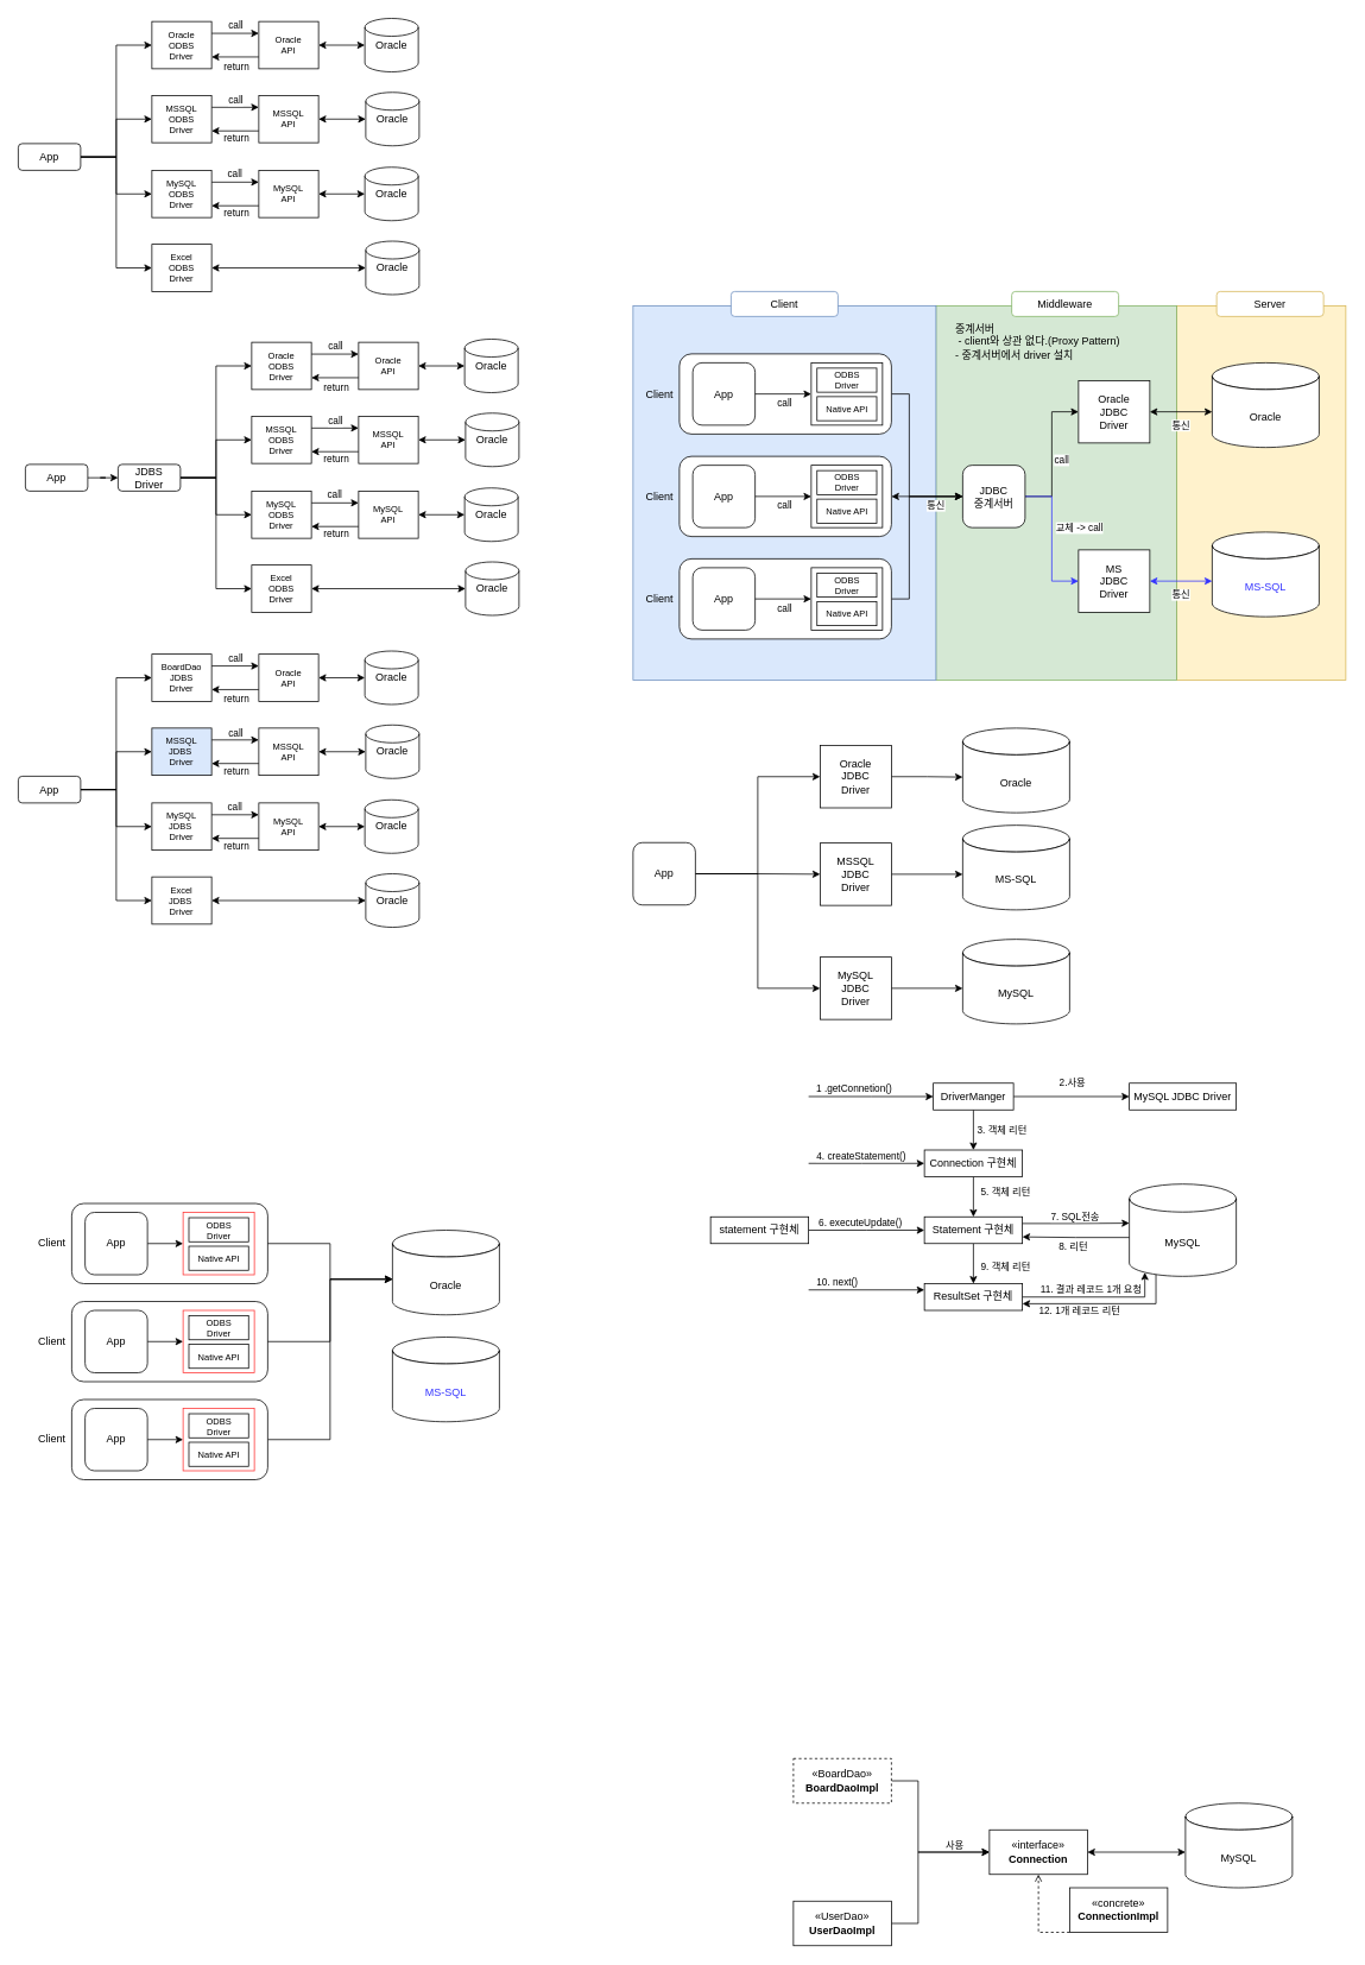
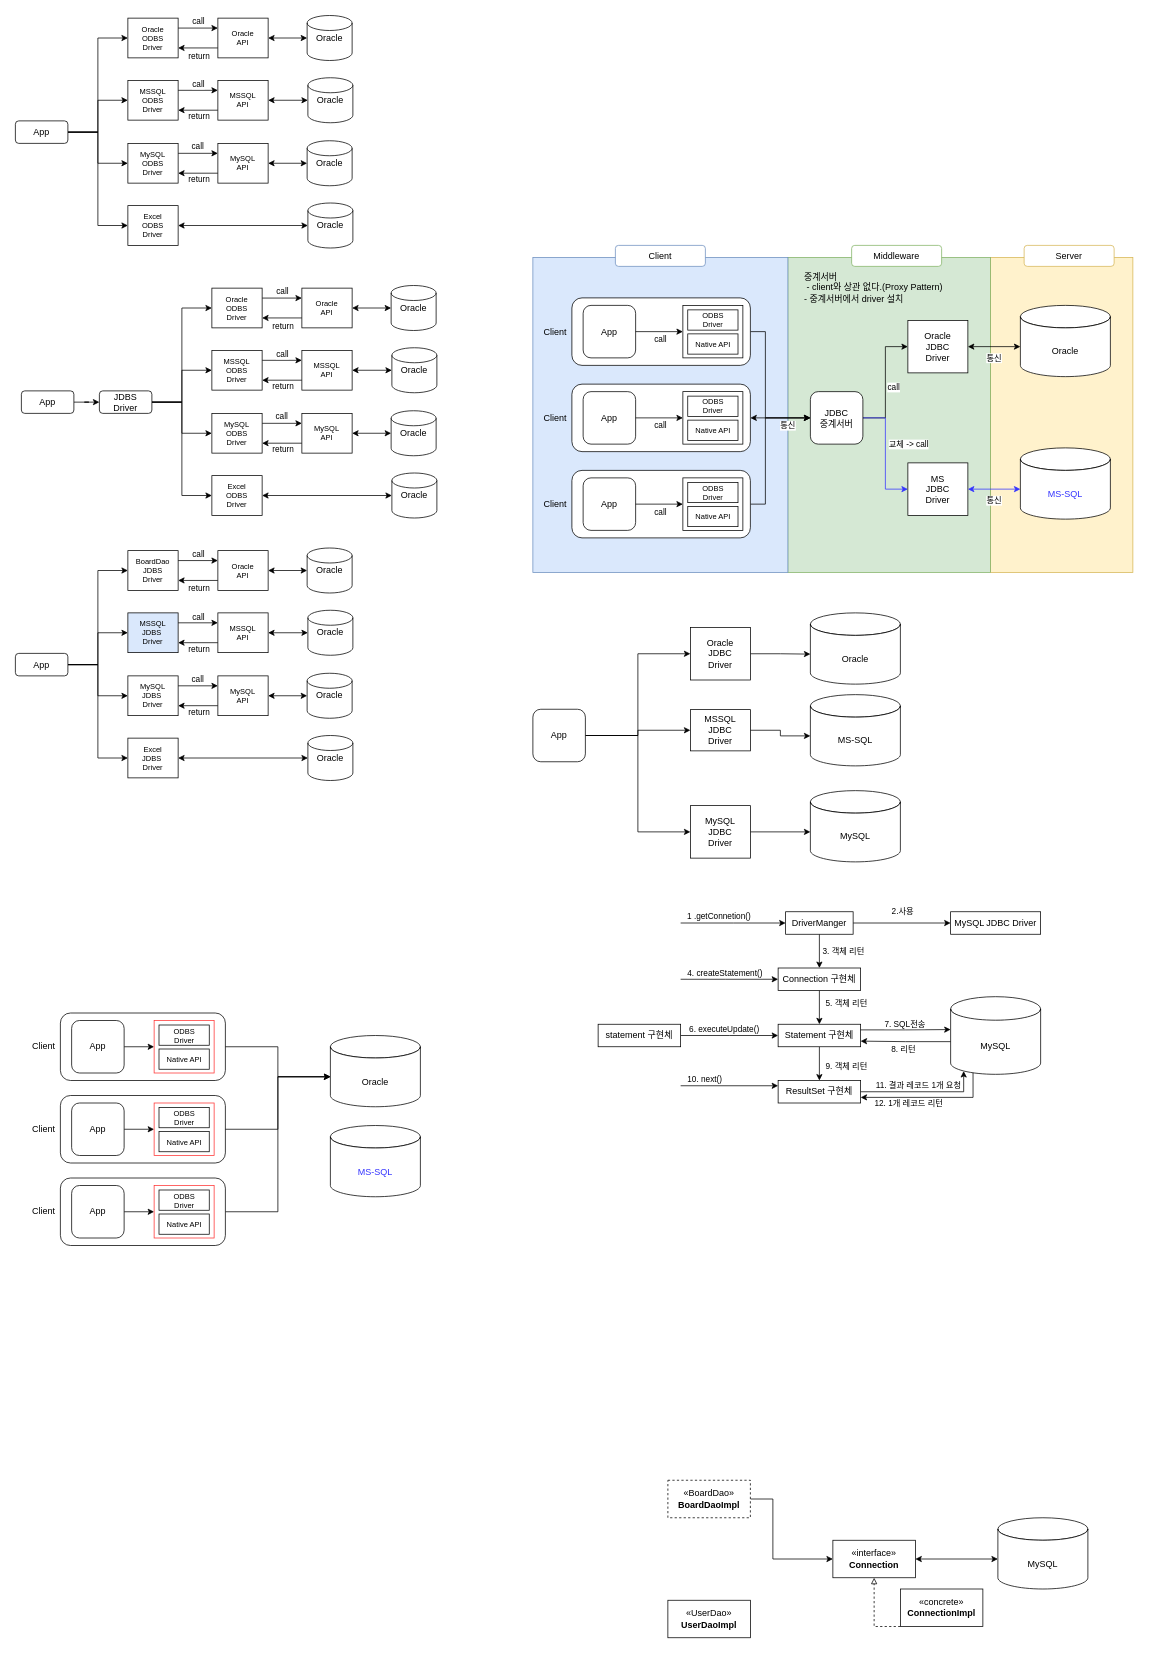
- <mxCell id="98" value="&lt;div&gt;MSSQL&lt;/div&gt;JDBC&lt;div&gt;&lt;div&gt;Driver&lt;/div&gt;&lt;/div&gt;" style="rounded=0;whiteSpace=wrap;html=1;strokeColor=#000000;" parent="1" vertex="1"><mxGeometry x="920" y="945.5" width="80" height="70" as="geometry" /></mxCell>
+ <mxCell id="98" value="&lt;div&gt;MSSQL&lt;/div&gt;JDBC&lt;div&gt;&lt;div&gt;Driver&lt;/div&gt;&lt;/div&gt;" style="rounded=0;whiteSpace=wrap;html=1;strokeColor=#000000;" parent="1" vertex="1"><mxGeometry x="920" y="945.5" width="80" height="55" as="geometry" /></mxCell>
- <mxCell id="126" style="edgeStyle=orthogonalEdgeStyle;rounded=0;orthogonalLoop=1;jettySize=auto;html=1;entryX=0.5;entryY=1;entryDx=0;entryDy=0;endArrow=open;endFill=0;dashed=1;" parent="1" source="127" target="119" edge="1"><mxGeometry relative="1" as="geometry"><Array as="points"><mxPoint x="1165" y="2168" /></Array></mxGeometry></mxCell>
+ <mxCell id="126" style="edgeStyle=orthogonalEdgeStyle;rounded=0;orthogonalLoop=1;jettySize=auto;html=1;entryX=0.5;entryY=1;entryDx=0;entryDy=0;endArrow=block;endFill=0;dashed=1;" parent="1" source="127" target="119" edge="1"><mxGeometry relative="1" as="geometry"><Array as="points"><mxPoint x="1165" y="2168" /></Array></mxGeometry></mxCell>
- <mxCell id="123" style="edgeStyle=orthogonalEdgeStyle;rounded=0;orthogonalLoop=1;jettySize=auto;html=1;entryX=0;entryY=0.5;entryDx=0;entryDy=0;" parent="1" source="125" target="119" edge="1"><mxGeometry relative="1" as="geometry"><Array as="points"><mxPoint x="1030" y="2158" /><mxPoint x="1030" y="2078" /></Array></mxGeometry></mxCell>
- <mxCell id="124" value="사용" style="edgeLabel;html=1;align=center;verticalAlign=middle;resizable=0;points=[];" parent="123" vertex="1" connectable="0"><mxGeometry x="0.48" y="3" relative="1" as="geometry"><mxPoint x="9" y="-6" as="offset" /></mxGeometry></mxCell>
